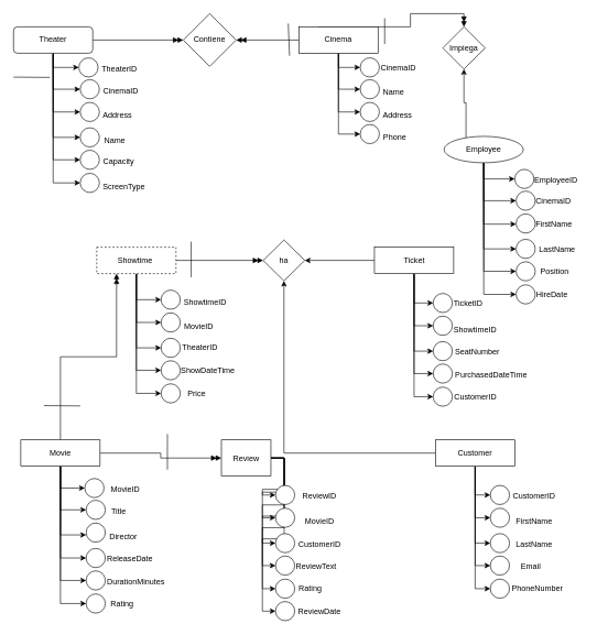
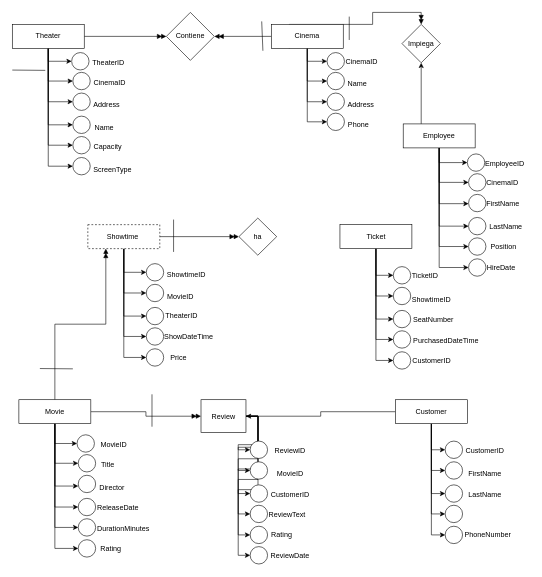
- <mxCell id="16" value="Theater" style="whiteSpace=wrap;html=1;rounded=1;" vertex="1" parent="1"><mxGeometry x="20" y="40" width="120" height="40" as="geometry" /></mxCell>
+ <mxCell id="16" value="Theater" style="rounded=0;whiteSpace=wrap;html=1;" vertex="1" parent="1"><mxGeometry x="20" y="40" width="120" height="40" as="geometry" /></mxCell>
- <mxCell id="135" value="Employee" style="ellipse;whiteSpace=wrap;html=1;" vertex="1" parent="1"><mxGeometry x="672" y="206" width="120" height="40" as="geometry" /></mxCell>
+ <mxCell id="135" value="Employee" style="rounded=0;whiteSpace=wrap;html=1;" vertex="1" parent="1"><mxGeometry x="672" y="206" width="120" height="40" as="geometry" /></mxCell>
- <mxCell id="37" style="edgeStyle=orthogonalEdgeStyle;rounded=0;orthogonalLoop=1;jettySize=auto;html=1;exitX=0;exitY=0.5;exitDx=0;exitDy=0;entryX=1;entryY=0.5;entryDx=0;entryDy=0;" edge="1" parent="1" source="38" target="154"><mxGeometry relative="1" as="geometry" /></mxCell>
- <mxCell id="44" style="edgeStyle=orthogonalEdgeStyle;rounded=0;orthogonalLoop=1;jettySize=auto;html=1;" edge="1" parent="1" source="45" target="154"><mxGeometry relative="1" as="geometry" /></mxCell>
+ <mxCell id="44" style="edgeStyle=orthogonalEdgeStyle;rounded=0;orthogonalLoop=1;jettySize=auto;html=1;entryX=1;entryY=0.5;entryDx=0;entryDy=0;" edge="1" parent="1" source="45" target="52"><mxGeometry relative="1" as="geometry" /></mxCell>
- <mxCell id="113" value="Email" style="text;html=1;align=center;verticalAlign=middle;resizable=0;points=[];autosize=1;strokeColor=none;fillColor=none;" vertex="1" parent="1"><mxGeometry x="779" y="844.5" width="48" height="26" as="geometry" /></mxCell>
